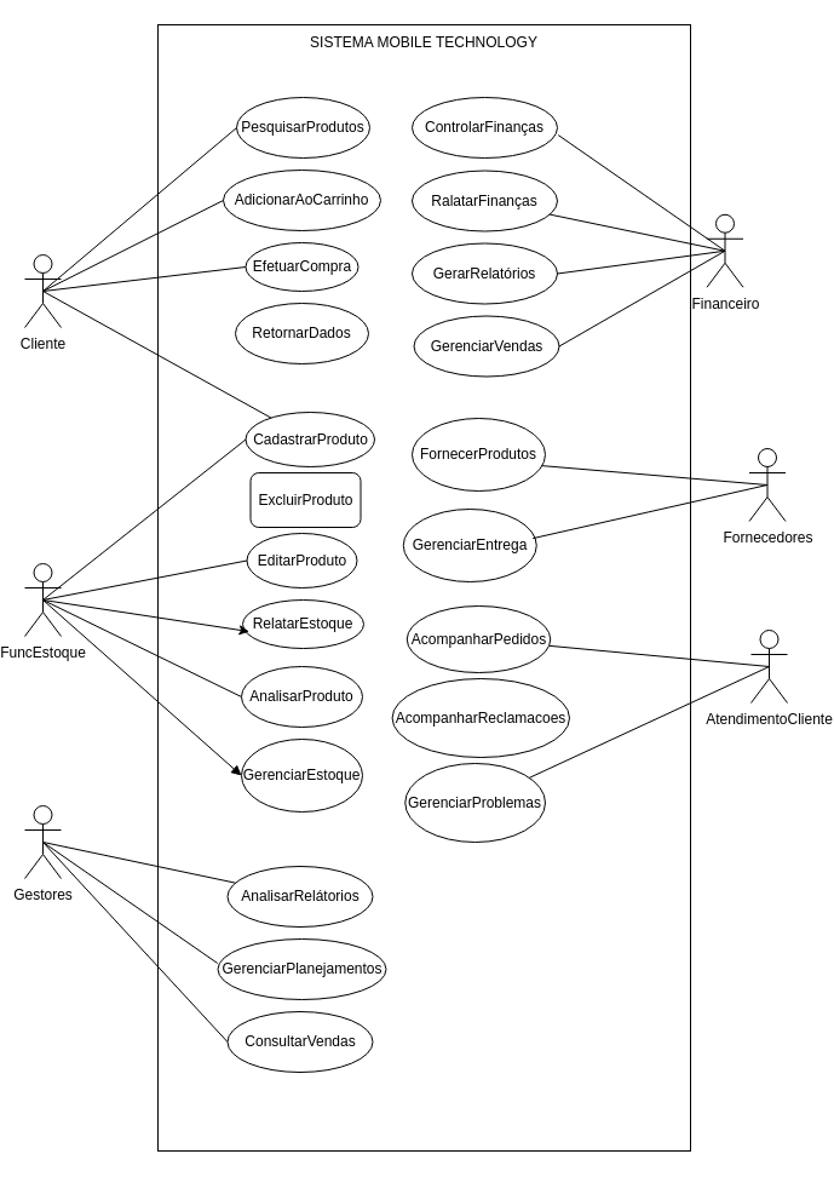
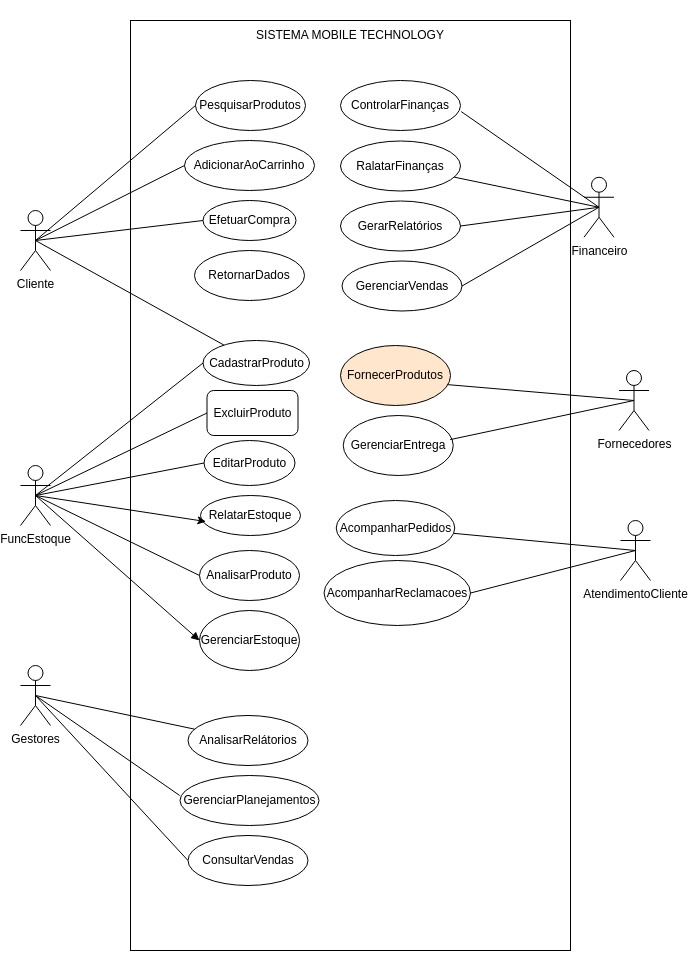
- <mxCell id="22" value="&lt;font style=&quot;vertical-align: inherit;&quot;&gt;&lt;font style=&quot;vertical-align: inherit;&quot;&gt;&lt;font style=&quot;vertical-align: inherit;&quot;&gt;&lt;font style=&quot;vertical-align: inherit;&quot;&gt;FornecerProdutos&lt;/font&gt;&lt;/font&gt;&lt;/font&gt;&lt;/font&gt;" style="ellipse;whiteSpace=wrap;html=1;" parent="1" vertex="1"><mxGeometry x="340" y="345" width="110" height="60" as="geometry" /></mxCell>
+ <mxCell id="22" value="&lt;font style=&quot;vertical-align: inherit;&quot;&gt;&lt;font style=&quot;vertical-align: inherit;&quot;&gt;&lt;font style=&quot;vertical-align: inherit;&quot;&gt;&lt;font style=&quot;vertical-align: inherit;&quot;&gt;FornecerProdutos&lt;/font&gt;&lt;/font&gt;&lt;/font&gt;&lt;/font&gt;" style="ellipse;whiteSpace=wrap;html=1;fillColor=#ffe6cc;" parent="1" vertex="1"><mxGeometry x="340" y="345" width="110" height="60" as="geometry" /></mxCell>
+ <mxCell id="6" style="rounded=0;orthogonalLoop=1;jettySize=auto;html=1;exitX=0.5;exitY=0.5;exitDx=0;exitDy=0;exitPerimeter=0;entryX=0;entryY=0.5;entryDx=0;entryDy=0;endArrow=none;startFill=0;" parent="1" source="8" target="42" edge="1"><mxGeometry relative="1" as="geometry" /></mxCell>
- <mxCell id="27" value="&lt;font style=&quot;vertical-align: inherit;&quot;&gt;&lt;font style=&quot;vertical-align: inherit;&quot;&gt;&lt;font style=&quot;vertical-align: inherit;&quot;&gt;&lt;font style=&quot;vertical-align: inherit;&quot;&gt;&lt;font style=&quot;vertical-align: inherit;&quot;&gt;&lt;font style=&quot;vertical-align: inherit;&quot;&gt;GerenciarEntrega&lt;/font&gt;&lt;/font&gt;&lt;/font&gt;&lt;/font&gt;&lt;/font&gt;&lt;/font&gt;" style="ellipse;whiteSpace=wrap;html=1;" parent="1" vertex="1"><mxGeometry x="332.75" y="420" width="110" height="60" as="geometry" /></mxCell>
+ <mxCell id="27" value="&lt;font style=&quot;vertical-align: inherit;&quot;&gt;&lt;font style=&quot;vertical-align: inherit;&quot;&gt;&lt;font style=&quot;vertical-align: inherit;&quot;&gt;&lt;font style=&quot;vertical-align: inherit;&quot;&gt;&lt;font style=&quot;vertical-align: inherit;&quot;&gt;&lt;font style=&quot;vertical-align: inherit;&quot;&gt;GerenciarEntrega&lt;/font&gt;&lt;/font&gt;&lt;/font&gt;&lt;/font&gt;&lt;/font&gt;&lt;/font&gt;" style="ellipse;whiteSpace=wrap;html=1;" parent="1" vertex="1"><mxGeometry x="342.75" y="415" width="110" height="60" as="geometry" /></mxCell>
+ <mxCell id="49" style="rounded=0;orthogonalLoop=1;jettySize=auto;html=1;exitX=0.5;exitY=0.5;exitDx=0;exitDy=0;exitPerimeter=0;entryX=1;entryY=0.5;entryDx=0;entryDy=0;endArrow=none;endFill=0;startFill=0;" parent="1" source="50" target="53" edge="1"><mxGeometry relative="1" as="geometry" /></mxCell>
- <mxCell id="48" style="rounded=0;orthogonalLoop=1;jettySize=auto;html=1;exitX=0.5;exitY=0.5;exitDx=0;exitDy=0;exitPerimeter=0;endArrow=none;startFill=0;" parent="1" source="50" target="52" edge="1"><mxGeometry relative="1" as="geometry" /></mxCell>
- <mxCell id="52" value="&lt;font style=&quot;vertical-align: inherit;&quot;&gt;&lt;font style=&quot;vertical-align: inherit;&quot;&gt;&lt;font style=&quot;vertical-align: inherit;&quot;&gt;&lt;font style=&quot;vertical-align: inherit;&quot;&gt;&lt;font style=&quot;vertical-align: inherit;&quot;&gt;&lt;font style=&quot;vertical-align: inherit;&quot;&gt;GerenciarProblemas&lt;/font&gt;&lt;/font&gt;&lt;/font&gt;&lt;/font&gt;&lt;/font&gt;&lt;/font&gt;" style="ellipse;whiteSpace=wrap;html=1;" parent="1" vertex="1"><mxGeometry x="334.25" y="630" width="115.75" height="65" as="geometry" /></mxCell>
